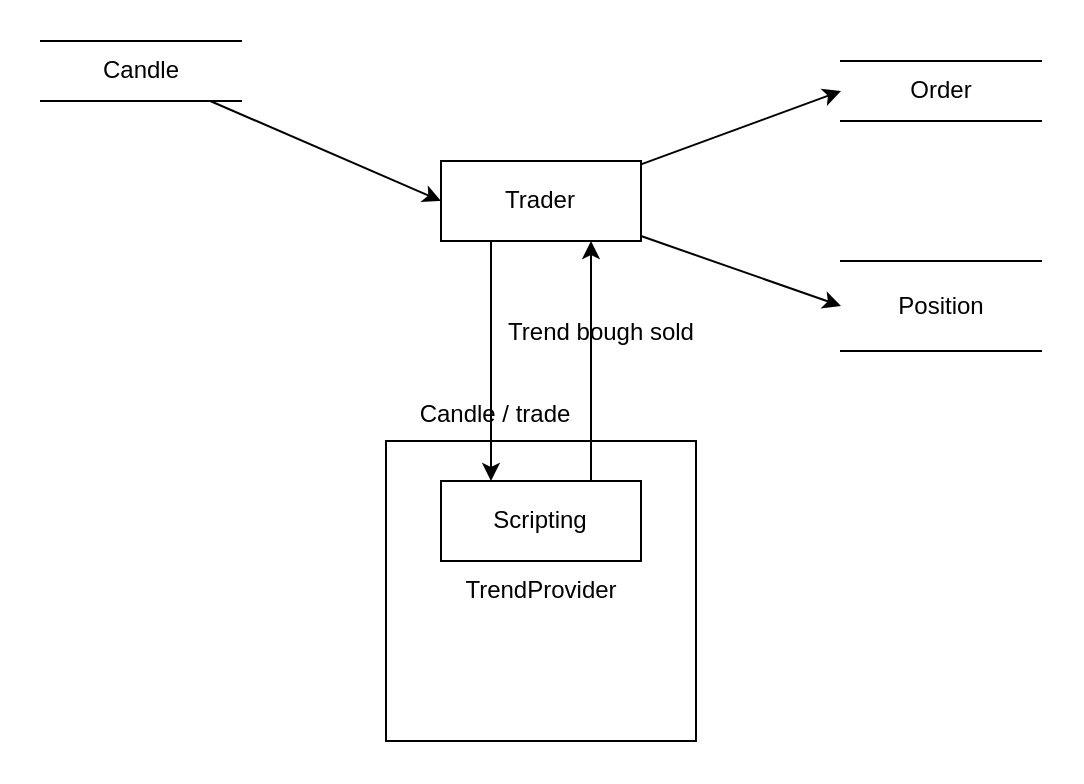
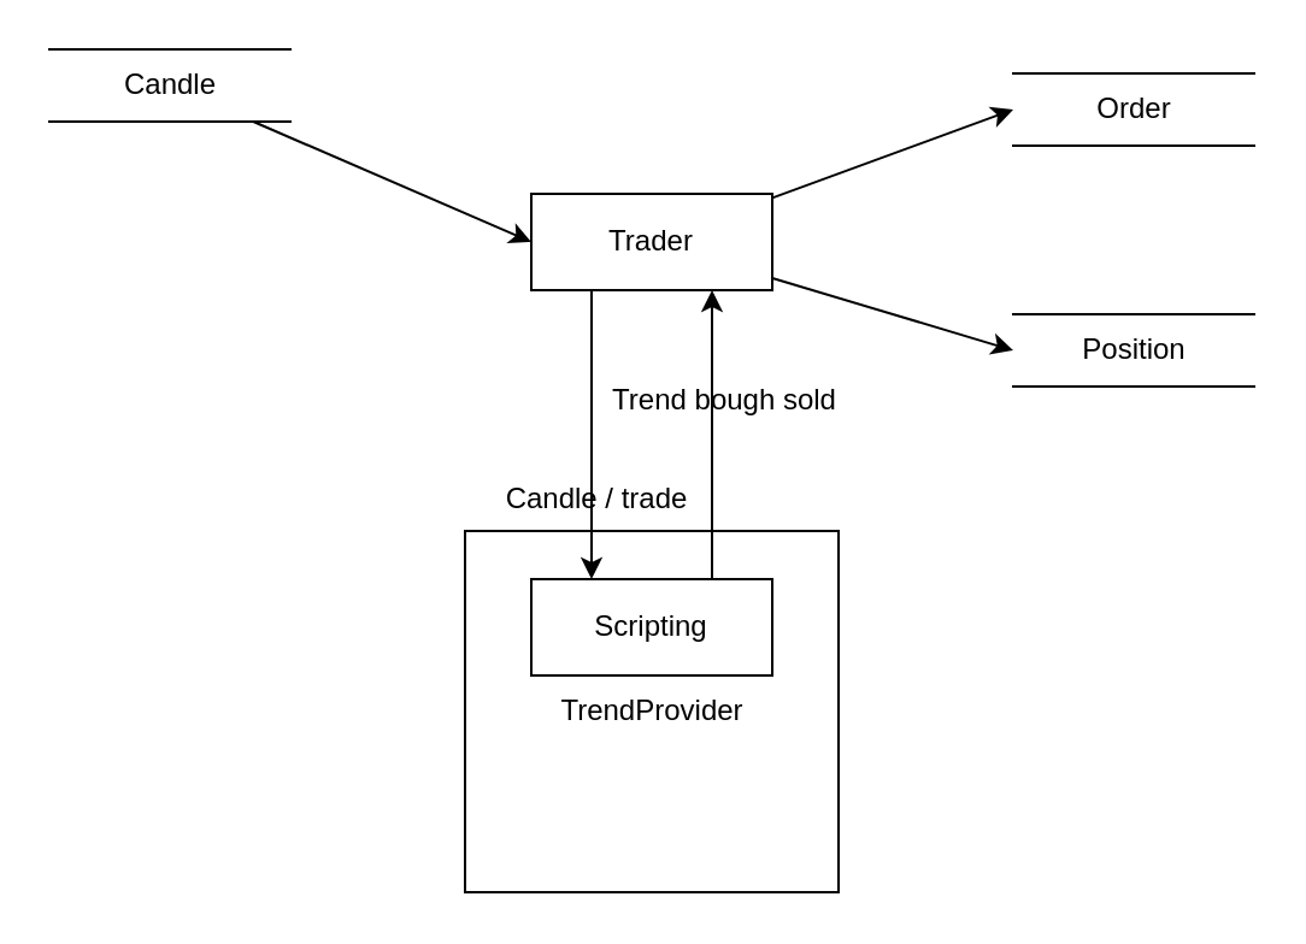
- <mxCell id="8" value="Position" style="html=1;dashed=0;whitespace=wrap;shape=partialRectangle;right=0;left=0;fillColor=none;" parent="1" vertex="1"><mxGeometry x="420" y="130" width="100" height="45" as="geometry" /></mxCell>
+ <mxCell id="8" value="Position" style="html=1;dashed=0;whitespace=wrap;shape=partialRectangle;right=0;left=0;fillColor=none;" parent="1" vertex="1"><mxGeometry x="420" y="130" width="100" height="30" as="geometry" /></mxCell>
